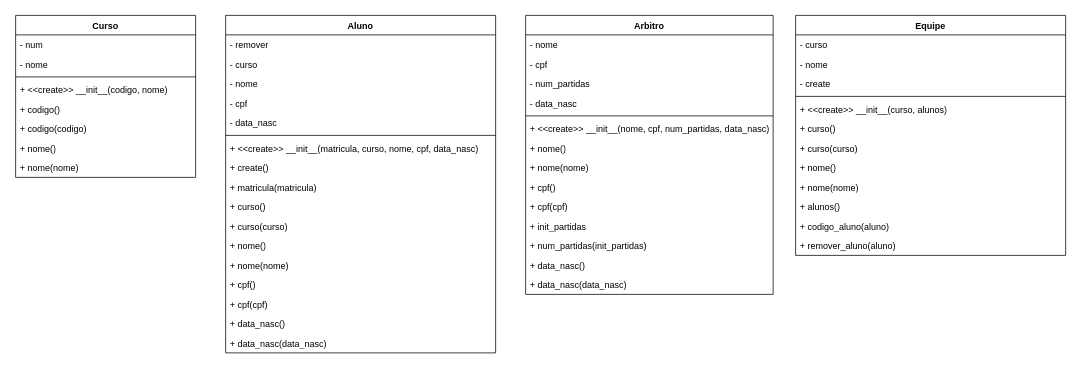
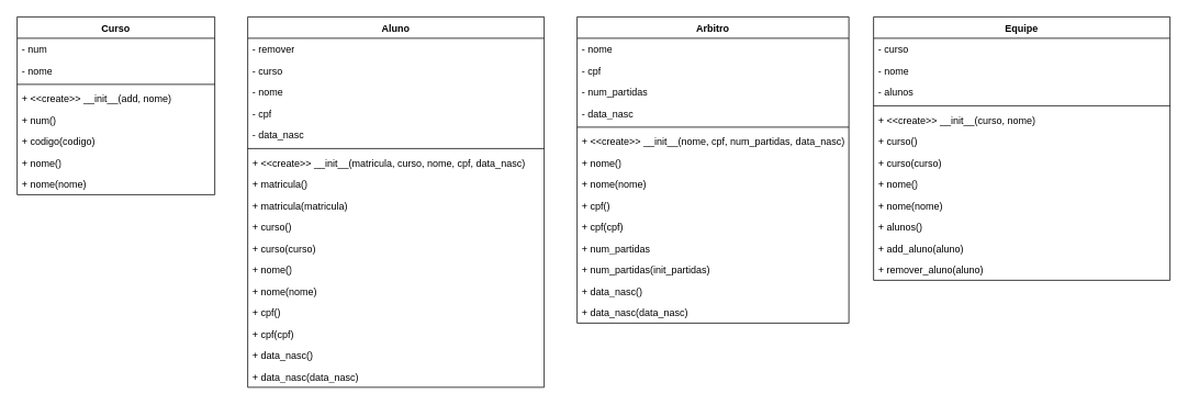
- <mxCell id="47" value="- create" style="text;strokeColor=none;fillColor=none;align=left;verticalAlign=top;spacingLeft=4;spacingRight=4;overflow=hidden;rotatable=0;points=[[0,0.5],[1,0.5]];portConstraint=eastwest;whiteSpace=wrap;html=1;" vertex="1" parent="44"><mxGeometry y="78" width="360" height="26" as="geometry" /></mxCell>
+ <mxCell id="47" value="- alunos" style="text;strokeColor=none;fillColor=none;align=left;verticalAlign=top;spacingLeft=4;spacingRight=4;overflow=hidden;rotatable=0;points=[[0,0.5],[1,0.5]];portConstraint=eastwest;whiteSpace=wrap;html=1;" vertex="1" parent="44"><mxGeometry y="78" width="360" height="26" as="geometry" /></mxCell>
- <mxCell id="6" value="+ &amp;lt;&amp;lt;create&amp;gt;&amp;gt; __init__(codigo, nome)&lt;div&gt;&lt;br&gt;&lt;/div&gt;" style="text;strokeColor=none;fillColor=none;align=left;verticalAlign=top;spacingLeft=4;spacingRight=4;overflow=hidden;rotatable=0;points=[[0,0.5],[1,0.5]];portConstraint=eastwest;whiteSpace=wrap;html=1;" parent="2" vertex="1"><mxGeometry y="86" width="240" height="26" as="geometry" /></mxCell>
+ <mxCell id="6" value="+ &amp;lt;&amp;lt;create&amp;gt;&amp;gt; __init__(add, nome)&lt;div&gt;&lt;br&gt;&lt;/div&gt;" style="text;strokeColor=none;fillColor=none;align=left;verticalAlign=top;spacingLeft=4;spacingRight=4;overflow=hidden;rotatable=0;points=[[0,0.5],[1,0.5]];portConstraint=eastwest;whiteSpace=wrap;html=1;" parent="2" vertex="1"><mxGeometry y="86" width="240" height="26" as="geometry" /></mxCell>
- <mxCell id="7" value="+ codigo()" style="text;strokeColor=none;fillColor=none;align=left;verticalAlign=top;spacingLeft=4;spacingRight=4;overflow=hidden;rotatable=0;points=[[0,0.5],[1,0.5]];portConstraint=eastwest;whiteSpace=wrap;html=1;" parent="2" vertex="1"><mxGeometry y="112" width="240" height="26" as="geometry" /></mxCell>
+ <mxCell id="7" value="+ num()" style="text;strokeColor=none;fillColor=none;align=left;verticalAlign=top;spacingLeft=4;spacingRight=4;overflow=hidden;rotatable=0;points=[[0,0.5],[1,0.5]];portConstraint=eastwest;whiteSpace=wrap;html=1;" parent="2" vertex="1"><mxGeometry y="112" width="240" height="26" as="geometry" /></mxCell>
- <mxCell id="49" value="+ &amp;lt;&amp;lt;create&amp;gt;&amp;gt; __init__(curso, alunos)&lt;div&gt;&lt;br&gt;&lt;/div&gt;" style="text;strokeColor=none;fillColor=none;align=left;verticalAlign=top;spacingLeft=4;spacingRight=4;overflow=hidden;rotatable=0;points=[[0,0.5],[1,0.5]];portConstraint=eastwest;whiteSpace=wrap;html=1;" vertex="1" parent="44"><mxGeometry y="112" width="360" height="26" as="geometry" /></mxCell>
+ <mxCell id="49" value="+ &amp;lt;&amp;lt;create&amp;gt;&amp;gt; __init__(curso, nome)&lt;div&gt;&lt;br&gt;&lt;/div&gt;" style="text;strokeColor=none;fillColor=none;align=left;verticalAlign=top;spacingLeft=4;spacingRight=4;overflow=hidden;rotatable=0;points=[[0,0.5],[1,0.5]];portConstraint=eastwest;whiteSpace=wrap;html=1;" vertex="1" parent="44"><mxGeometry y="112" width="360" height="26" as="geometry" /></mxCell>
- <mxCell id="19" value="+ create()" style="text;strokeColor=none;fillColor=none;align=left;verticalAlign=top;spacingLeft=4;spacingRight=4;overflow=hidden;rotatable=0;points=[[0,0.5],[1,0.5]];portConstraint=eastwest;whiteSpace=wrap;html=1;" parent="11" vertex="1"><mxGeometry y="190" width="360" height="26" as="geometry" /></mxCell>
+ <mxCell id="19" value="+ matricula()" style="text;strokeColor=none;fillColor=none;align=left;verticalAlign=top;spacingLeft=4;spacingRight=4;overflow=hidden;rotatable=0;points=[[0,0.5],[1,0.5]];portConstraint=eastwest;whiteSpace=wrap;html=1;" parent="11" vertex="1"><mxGeometry y="190" width="360" height="26" as="geometry" /></mxCell>
- <mxCell id="40" value="+ init_partidas" style="text;strokeColor=none;fillColor=none;align=left;verticalAlign=top;spacingLeft=4;spacingRight=4;overflow=hidden;rotatable=0;points=[[0,0.5],[1,0.5]];portConstraint=eastwest;whiteSpace=wrap;html=1;" vertex="1" parent="29"><mxGeometry y="268" width="330" height="26" as="geometry" /></mxCell>
+ <mxCell id="40" value="+ num_partidas" style="text;strokeColor=none;fillColor=none;align=left;verticalAlign=top;spacingLeft=4;spacingRight=4;overflow=hidden;rotatable=0;points=[[0,0.5],[1,0.5]];portConstraint=eastwest;whiteSpace=wrap;html=1;" vertex="1" parent="29"><mxGeometry y="268" width="330" height="26" as="geometry" /></mxCell>
- <mxCell id="55" value="+ codigo_aluno(aluno)" style="text;strokeColor=none;fillColor=none;align=left;verticalAlign=top;spacingLeft=4;spacingRight=4;overflow=hidden;rotatable=0;points=[[0,0.5],[1,0.5]];portConstraint=eastwest;whiteSpace=wrap;html=1;" vertex="1" parent="44"><mxGeometry y="268" width="360" height="26" as="geometry" /></mxCell>
+ <mxCell id="55" value="+ add_aluno(aluno)" style="text;strokeColor=none;fillColor=none;align=left;verticalAlign=top;spacingLeft=4;spacingRight=4;overflow=hidden;rotatable=0;points=[[0,0.5],[1,0.5]];portConstraint=eastwest;whiteSpace=wrap;html=1;" vertex="1" parent="44"><mxGeometry y="268" width="360" height="26" as="geometry" /></mxCell>
